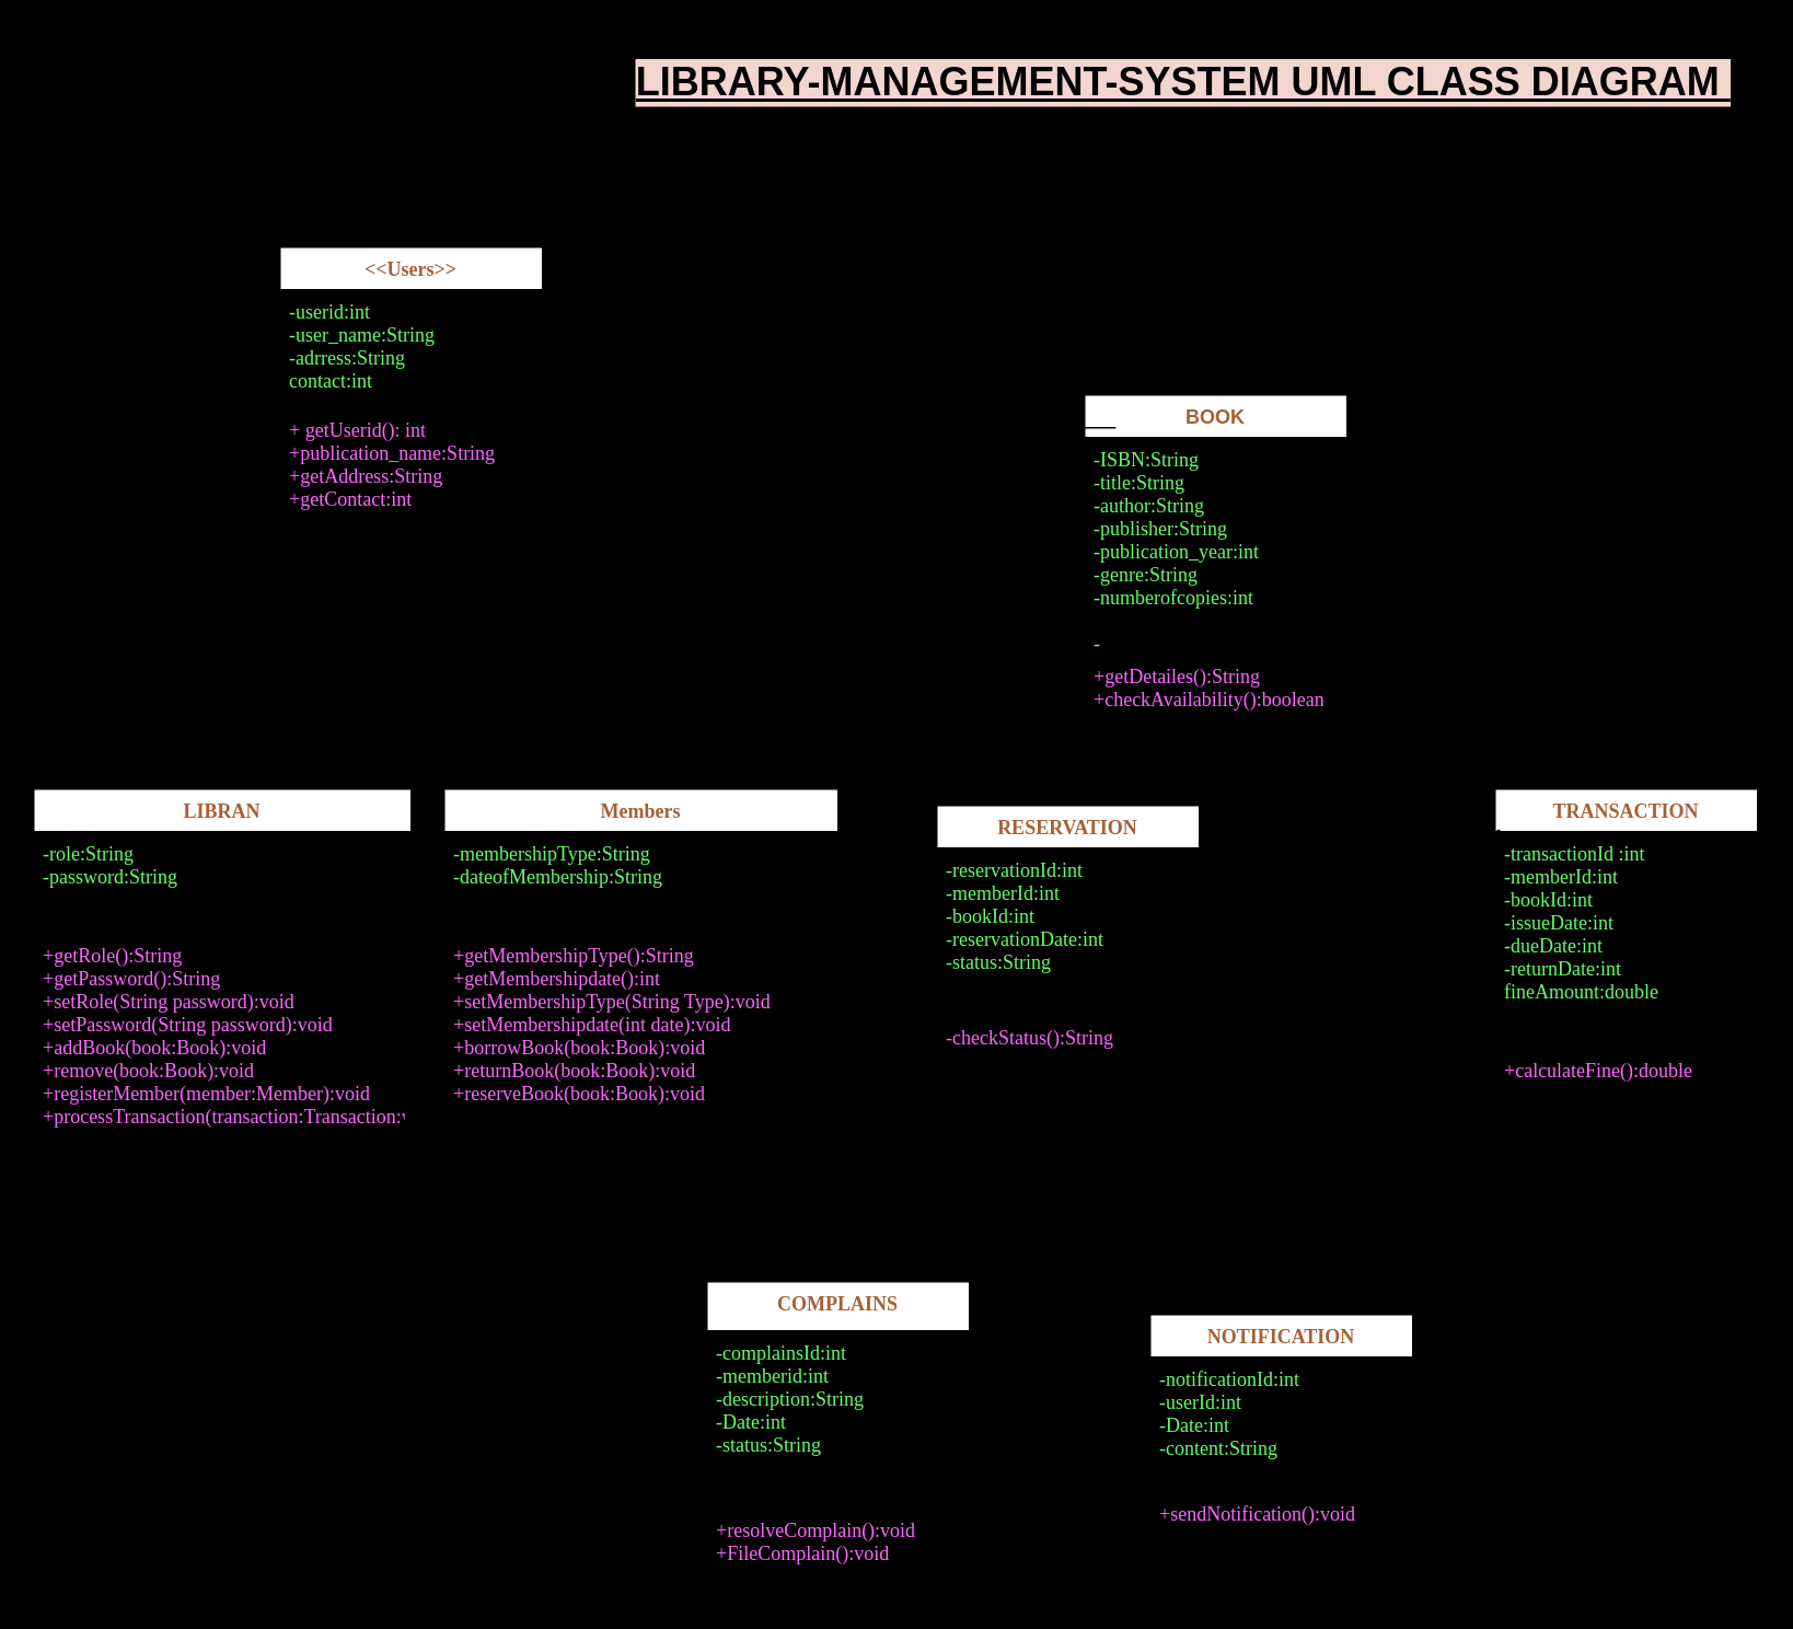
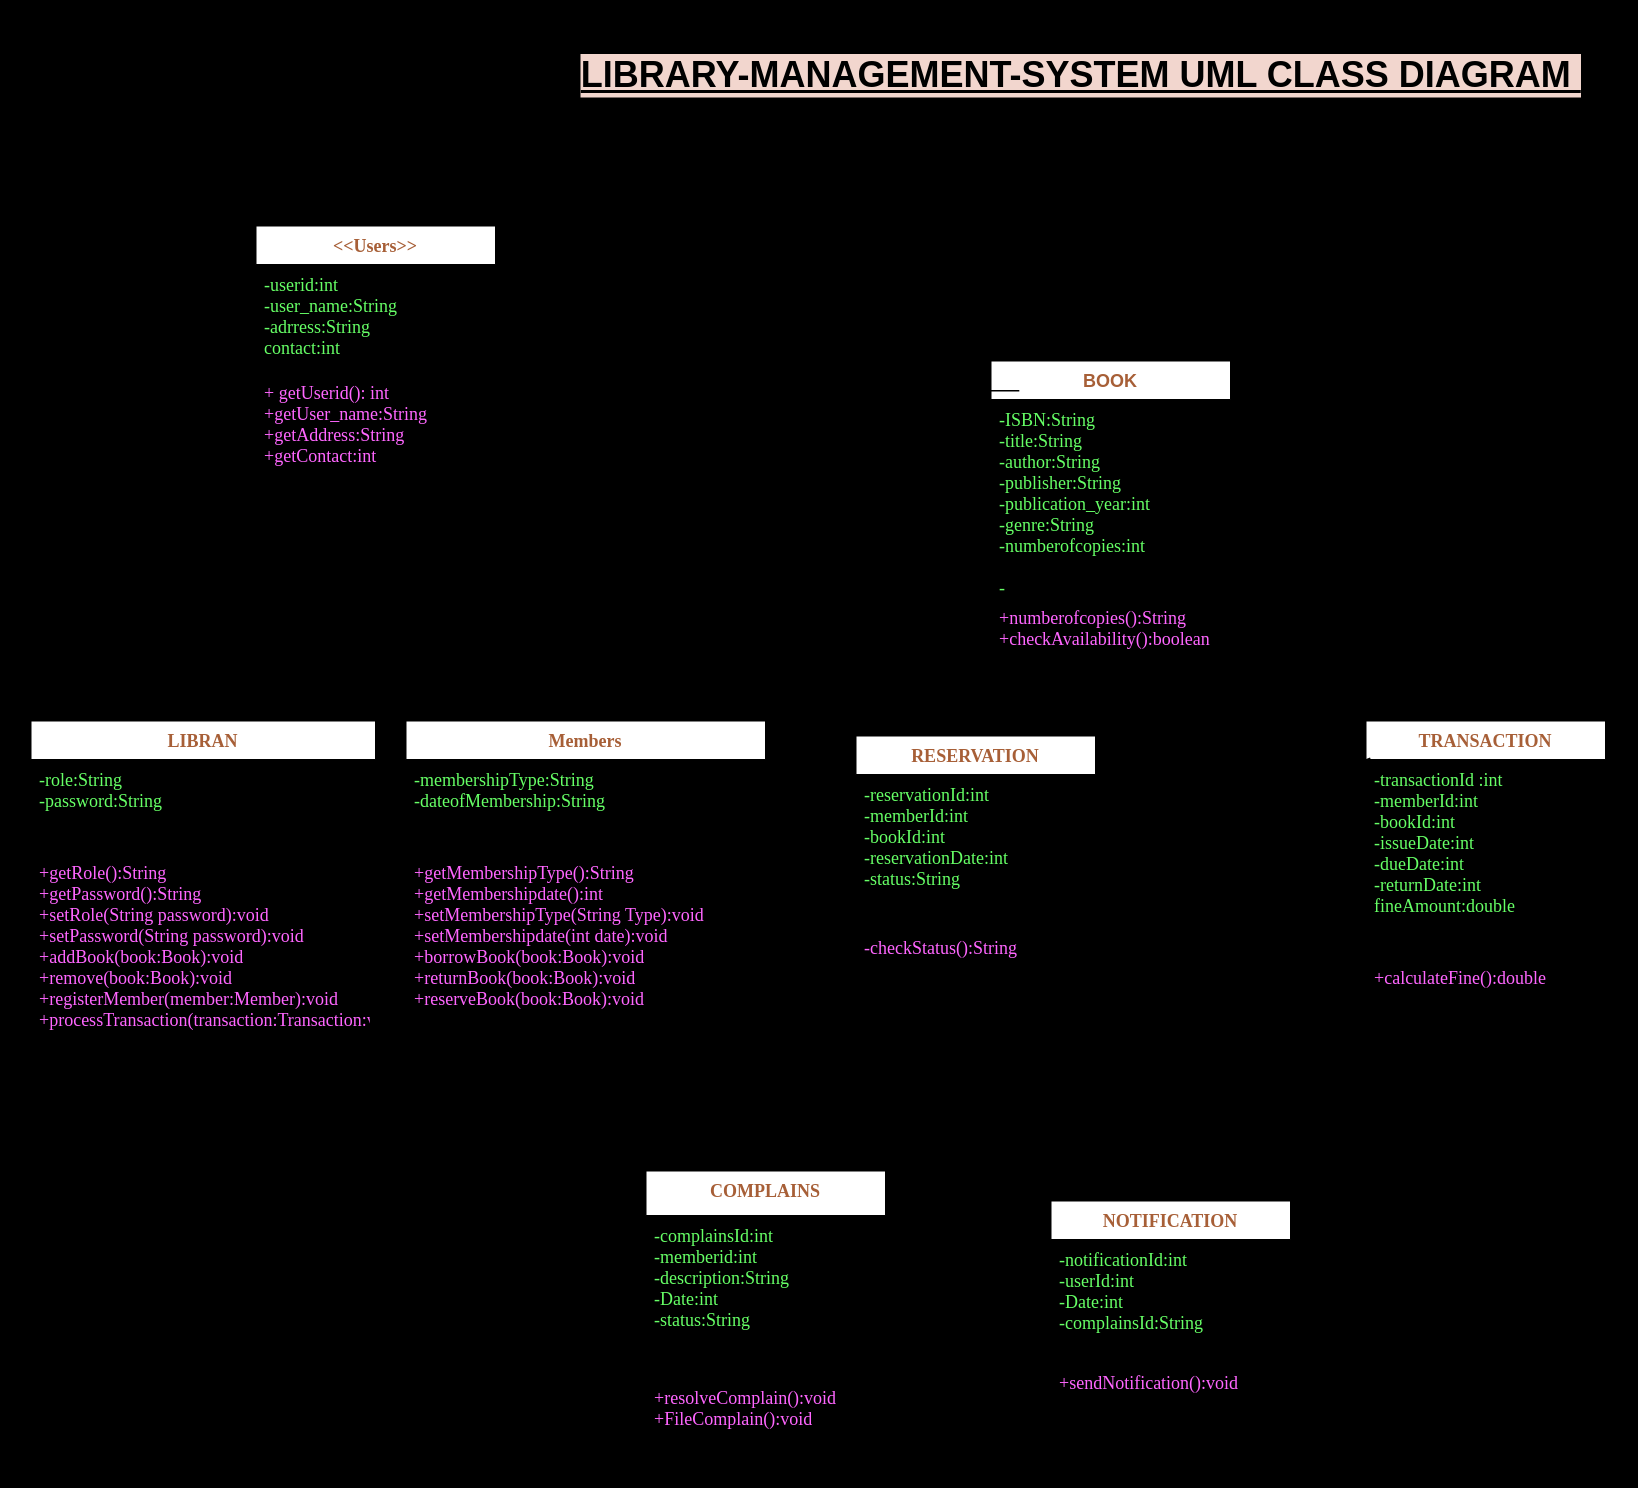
- <mxCell id="10" value="+ getUserid(): int&#10;+publication_name:String&#10;+getAddress:String&#10;+getContact:int&#10;" style="text;strokeColor=none;fillColor=none;align=left;verticalAlign=top;spacingLeft=4;spacingRight=4;overflow=hidden;rotatable=0;points=[[0,0.5],[1,0.5]];portConstraint=eastwest;labelBackgroundColor=none;fontFamily=Verdana;fontSize=12;fontColor=#FF66FF;" parent="7" vertex="1"><mxGeometry y="98" width="160" height="72" as="geometry" /></mxCell>
+ <mxCell id="10" value="+ getUserid(): int&#10;+getUser_name:String&#10;+getAddress:String&#10;+getContact:int&#10;" style="text;strokeColor=none;fillColor=none;align=left;verticalAlign=top;spacingLeft=4;spacingRight=4;overflow=hidden;rotatable=0;points=[[0,0.5],[1,0.5]];portConstraint=eastwest;labelBackgroundColor=none;fontFamily=Verdana;fontSize=12;fontColor=#FF66FF;" parent="7" vertex="1"><mxGeometry y="98" width="160" height="72" as="geometry" /></mxCell>
- <mxCell id="6" value="+getDetailes():String&#10;+checkAvailability():boolean" style="text;strokeColor=none;fillColor=none;align=left;verticalAlign=top;spacingLeft=4;spacingRight=4;overflow=hidden;rotatable=0;points=[[0,0.5],[1,0.5]];portConstraint=eastwest;labelBackgroundColor=#000000;fontColor=#FF66FF;fontFamily=Verdana;" parent="3" vertex="1"><mxGeometry y="158" width="160" height="52" as="geometry" /></mxCell>
+ <mxCell id="6" value="+numberofcopies():String&#10;+checkAvailability():boolean" style="text;strokeColor=none;fillColor=none;align=left;verticalAlign=top;spacingLeft=4;spacingRight=4;overflow=hidden;rotatable=0;points=[[0,0.5],[1,0.5]];portConstraint=eastwest;labelBackgroundColor=#000000;fontColor=#FF66FF;fontFamily=Verdana;" parent="3" vertex="1"><mxGeometry y="158" width="160" height="52" as="geometry" /></mxCell>
- <mxCell id="30" value="-notificationId:int&#10;-userId:int&#10;-Date:int&#10;-content:String" style="text;strokeColor=none;fillColor=none;align=left;verticalAlign=top;spacingLeft=4;spacingRight=4;overflow=hidden;rotatable=0;points=[[0,0.5],[1,0.5]];portConstraint=eastwest;labelBackgroundColor=none;fontFamily=Verdana;fontSize=12;fontColor=#66FF66;" parent="29" vertex="1"><mxGeometry y="26" width="160" height="74" as="geometry" /></mxCell>
+ <mxCell id="30" value="-notificationId:int&#10;-userId:int&#10;-Date:int&#10;-complainsId:String" style="text;strokeColor=none;fillColor=none;align=left;verticalAlign=top;spacingLeft=4;spacingRight=4;overflow=hidden;rotatable=0;points=[[0,0.5],[1,0.5]];portConstraint=eastwest;labelBackgroundColor=none;fontFamily=Verdana;fontSize=12;fontColor=#66FF66;" parent="29" vertex="1"><mxGeometry y="26" width="160" height="74" as="geometry" /></mxCell>
